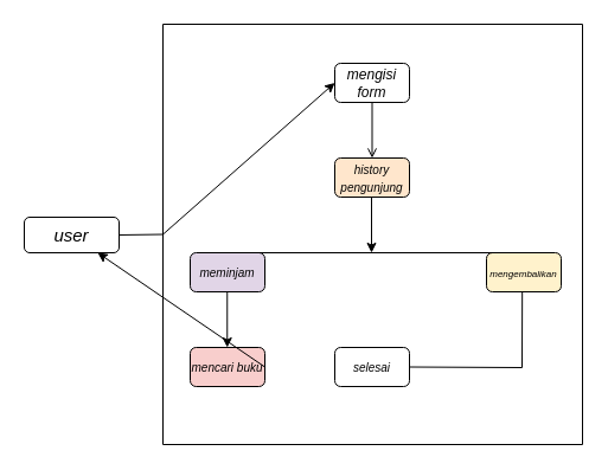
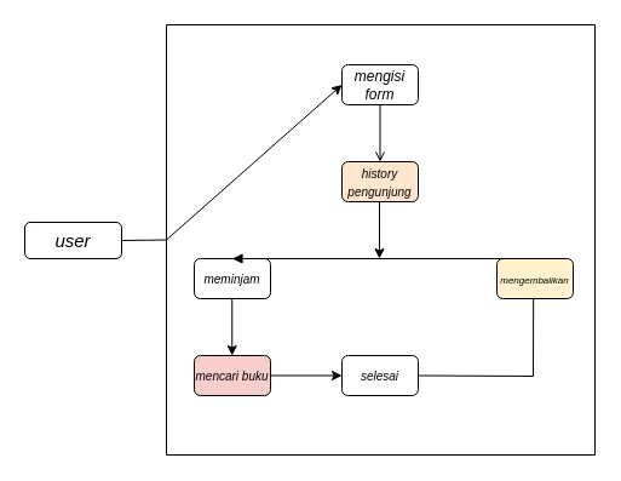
- <mxCell id="13" value="" style="endArrow=none;html=1;rounded=0;entryX=0.5;entryY=0;entryDx=0;entryDy=0;exitX=0.5;exitY=0;exitDx=0;exitDy=0;" edge="1" parent="3" source="12" target="11"><mxGeometry width="50" height="50" relative="1" as="geometry"><mxPoint x="153" y="203" as="sourcePoint" /><mxPoint x="203" y="153" as="targetPoint" /></mxGeometry></mxCell>
+ <mxCell id="13" value="" style="endArrow=block;html=1;rounded=0;entryX=0.5;entryY=0;entryDx=0;entryDy=0;exitX=0.5;exitY=0;exitDx=0;exitDy=0;" edge="1" parent="3" source="12" target="11"><mxGeometry width="50" height="50" relative="1" as="geometry"><mxPoint x="153" y="203" as="sourcePoint" /><mxPoint x="203" y="153" as="targetPoint" /></mxGeometry></mxCell>
- <mxCell id="11" value="&lt;span style=&quot;font-size: 10px;&quot;&gt;&lt;i&gt;meminjam&lt;/i&gt;&lt;/span&gt;" style="rounded=1;whiteSpace=wrap;html=1;fillColor=#e1d5e7;" vertex="1" parent="3"><mxGeometry x="23" y="193" width="63" height="33" as="geometry" /></mxCell>
+ <mxCell id="11" value="&lt;span style=&quot;font-size: 10px;&quot;&gt;&lt;i&gt;meminjam&lt;/i&gt;&lt;/span&gt;" style="rounded=1;whiteSpace=wrap;html=1;" vertex="1" parent="3"><mxGeometry x="23" y="193" width="63" height="33" as="geometry" /></mxCell>
- <mxCell id="15" value="" style="endArrow=classic;html=1;rounded=0;exitX=1;exitY=0.5;exitDx=0;exitDy=0;" edge="1" parent="3" source="8" target="2"><mxGeometry width="50" height="50" relative="1" as="geometry"><mxPoint x="153" y="203" as="sourcePoint" /><mxPoint x="203" y="153" as="targetPoint" /></mxGeometry></mxCell>
+ <mxCell id="15" value="" style="endArrow=classic;html=1;rounded=0;exitX=1;exitY=0.5;exitDx=0;exitDy=0;" edge="1" parent="3" source="8" target="14"><mxGeometry width="50" height="50" relative="1" as="geometry"><mxPoint x="153" y="203" as="sourcePoint" /><mxPoint x="203" y="153" as="targetPoint" /></mxGeometry></mxCell>
